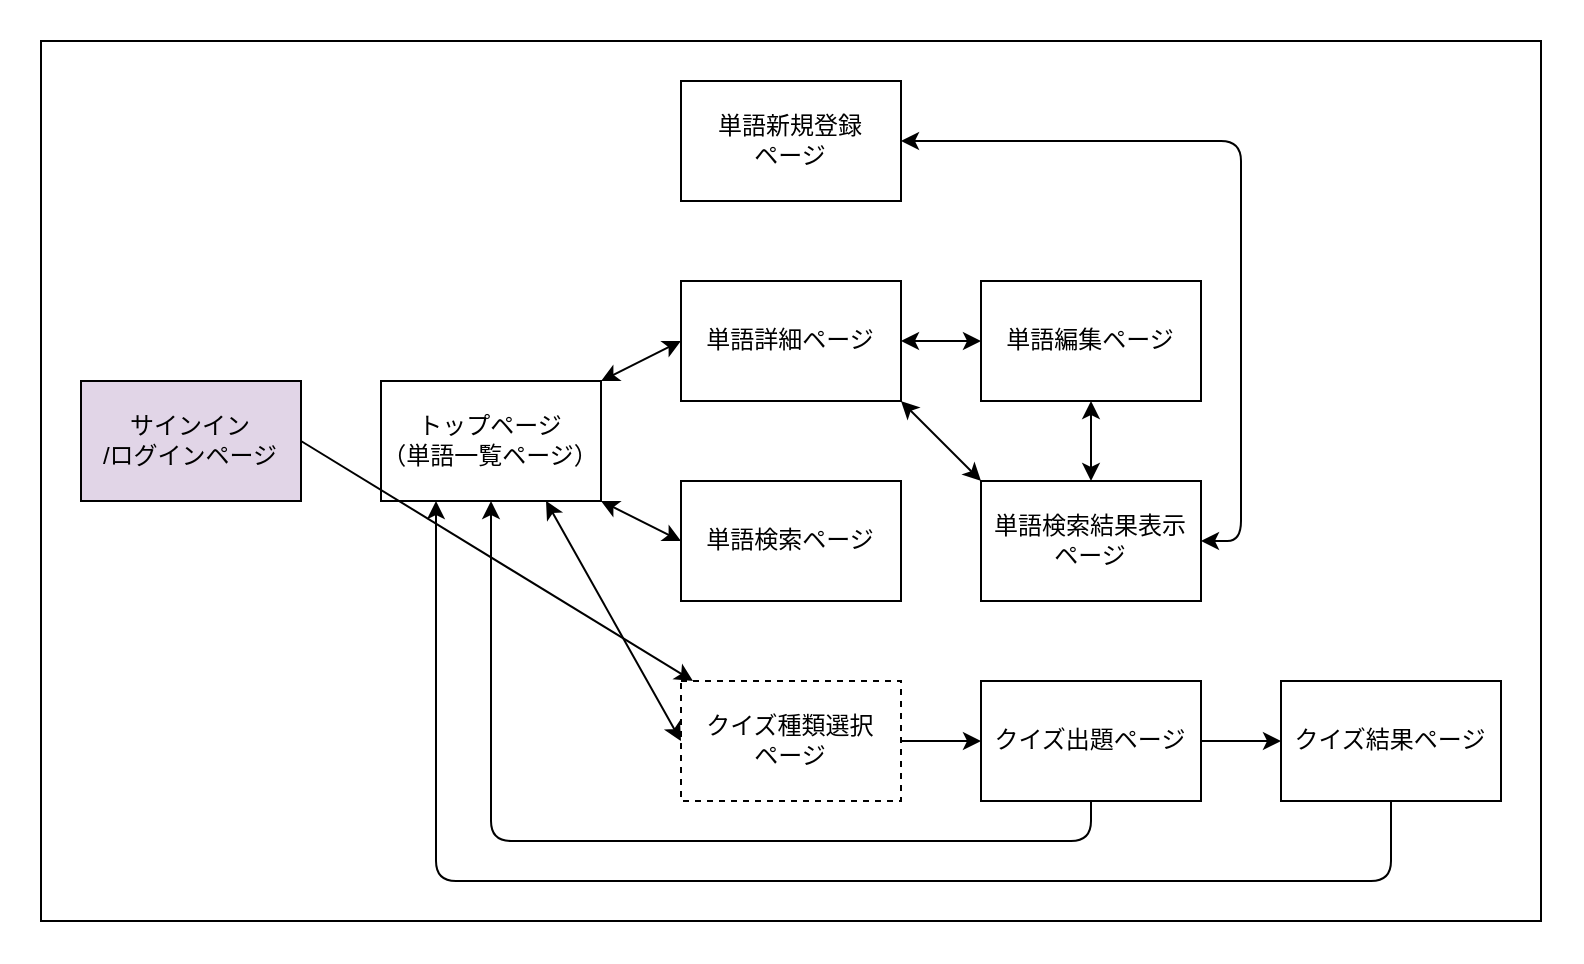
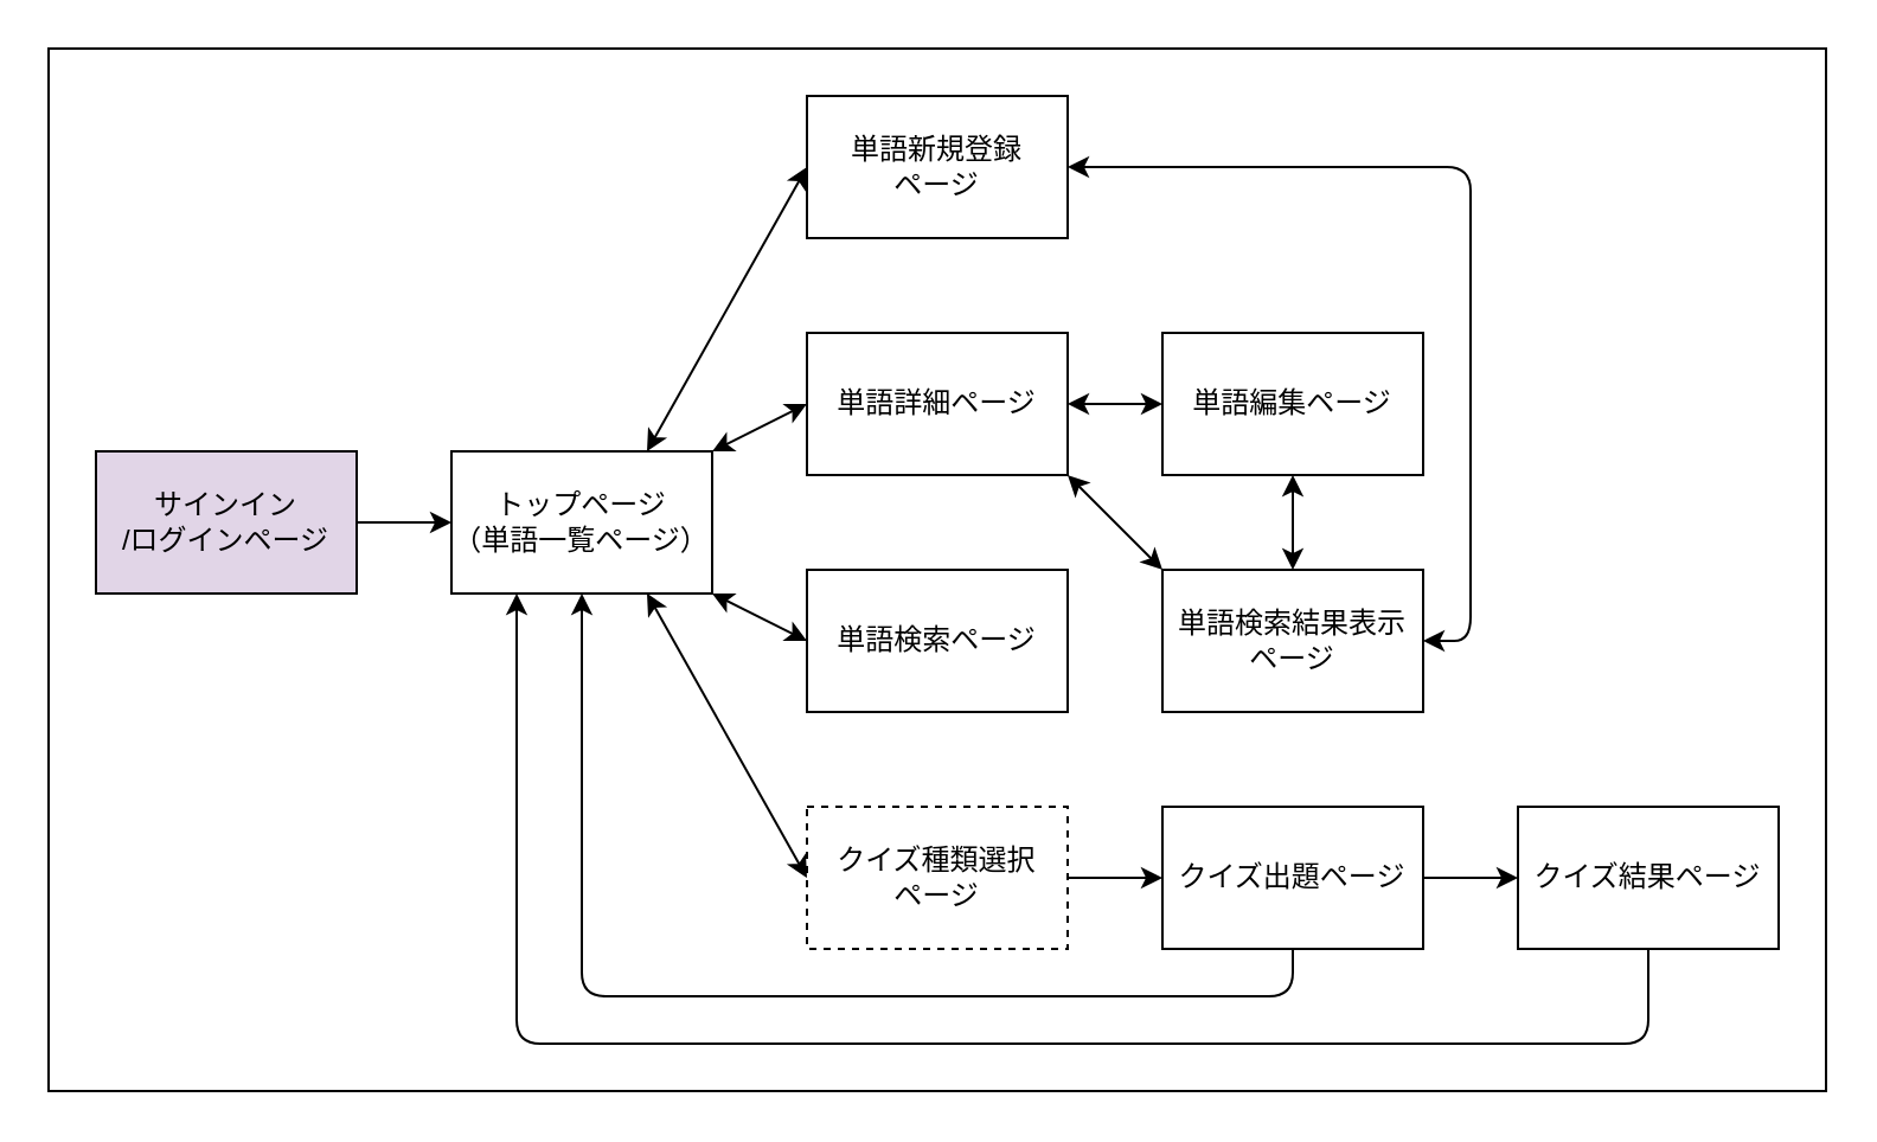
+ <mxCell id="5" style="edgeStyle=none;html=1;exitX=0.75;exitY=0;exitDx=0;exitDy=0;entryX=0;entryY=0.5;entryDx=0;entryDy=0;startArrow=classic;startFill=1;" parent="1" source="6" target="7" edge="1"><mxGeometry relative="1" as="geometry" /></mxCell>
- <mxCell id="8" style="edgeStyle=none;html=1;exitX=1;exitY=0.5;exitDx=0;exitDy=0;" parent="1" source="9" target="14" edge="1"><mxGeometry relative="1" as="geometry" /></mxCell>
+ <mxCell id="8" style="edgeStyle=none;html=1;exitX=1;exitY=0.5;exitDx=0;exitDy=0;entryX=0;entryY=0.5;entryDx=0;entryDy=0;" parent="1" source="9" target="6" edge="1"><mxGeometry relative="1" as="geometry" /></mxCell>
